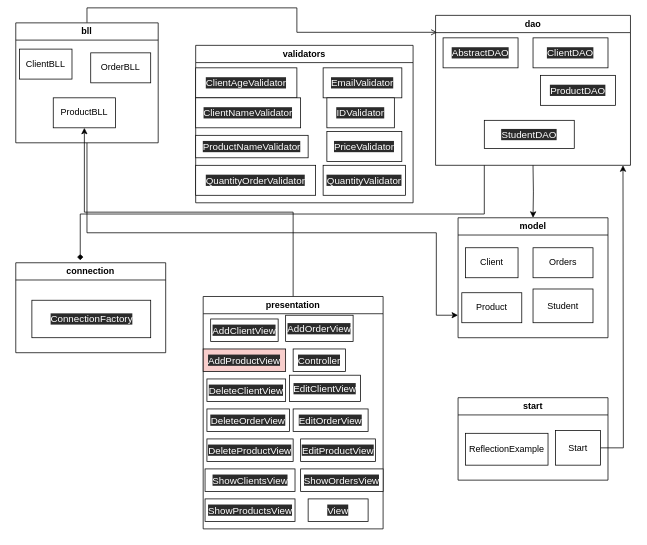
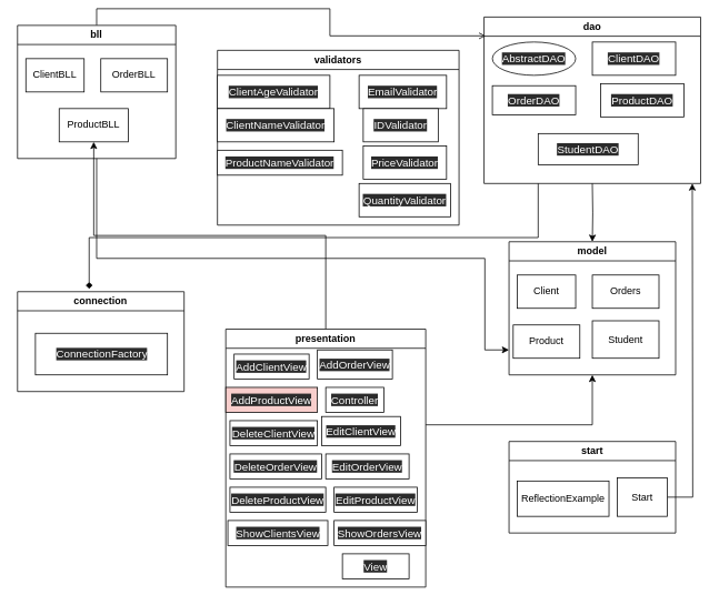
- <mxCell id="22" value="&lt;div style=&quot;background-color: rgb(43, 43, 43); font-size: 9.8pt;&quot;&gt;&lt;font color=&quot;#ffffff&quot;&gt;AbstractDAO&lt;/font&gt;&lt;/div&gt;" style="rounded=0;whiteSpace=wrap;html=1;" vertex="1" parent="21"><mxGeometry x="10" y="30" width="100" height="40" as="geometry" /></mxCell>
+ <mxCell id="22" value="&lt;div style=&quot;background-color: rgb(43, 43, 43); font-size: 9.8pt;&quot;&gt;&lt;font color=&quot;#ffffff&quot;&gt;AbstractDAO&lt;/font&gt;&lt;/div&gt;" style="ellipse;whiteSpace=wrap;html=1;" vertex="1" parent="21"><mxGeometry x="10" y="30" width="100" height="40" as="geometry" /></mxCell>
- <mxCell id="5" value="ClientBLL" style="rounded=0;whiteSpace=wrap;html=1;" vertex="1" parent="4"><mxGeometry x="5" y="35" width="70" height="40" as="geometry" /></mxCell>
+ <mxCell id="5" value="ClientBLL" style="rounded=0;whiteSpace=wrap;html=1;" vertex="1" parent="4"><mxGeometry x="10" y="40" width="70" height="40" as="geometry" /></mxCell>
+ <mxCell id="24" value="&lt;div style=&quot;background-color: rgb(43, 43, 43); font-size: 9.8pt;&quot;&gt;&lt;font color=&quot;#ffffff&quot;&gt;OrderDAO&lt;/font&gt;&lt;/div&gt;" style="rounded=0;whiteSpace=wrap;html=1;" vertex="1" parent="21"><mxGeometry x="10" y="82.5" width="100" height="35" as="geometry" /></mxCell>
- <mxCell id="15" value="&lt;div style=&quot;background-color: rgb(43, 43, 43); font-size: 9.8pt;&quot;&gt;&lt;font color=&quot;#ffffff&quot;&gt;QuantityOrderValidator&lt;/font&gt;&lt;/div&gt;" style="rounded=0;whiteSpace=wrap;html=1;" vertex="1" parent="8"><mxGeometry y="160" width="160" height="40" as="geometry" /></mxCell>
+ <mxCell id="36" style="edgeStyle=orthogonalEdgeStyle;rounded=0;orthogonalLoop=1;jettySize=auto;html=1;entryX=0.5;entryY=1;entryDx=0;entryDy=0;" edge="1" parent="1" source="38" target="27"><mxGeometry relative="1" as="geometry"><Array as="points"><mxPoint x="710" y="510" /></Array></mxGeometry></mxCell>
- <mxCell id="51" value="&lt;div style=&quot;background-color: rgb(43, 43, 43); font-size: 9.8pt;&quot;&gt;&lt;font color=&quot;#ffffff&quot;&gt; ShowProductsView&lt;/font&gt;&lt;/div&gt;" style="rounded=0;whiteSpace=wrap;html=1;" vertex="1" parent="38"><mxGeometry x="2.5" y="270" width="120" height="30" as="geometry" /></mxCell>
